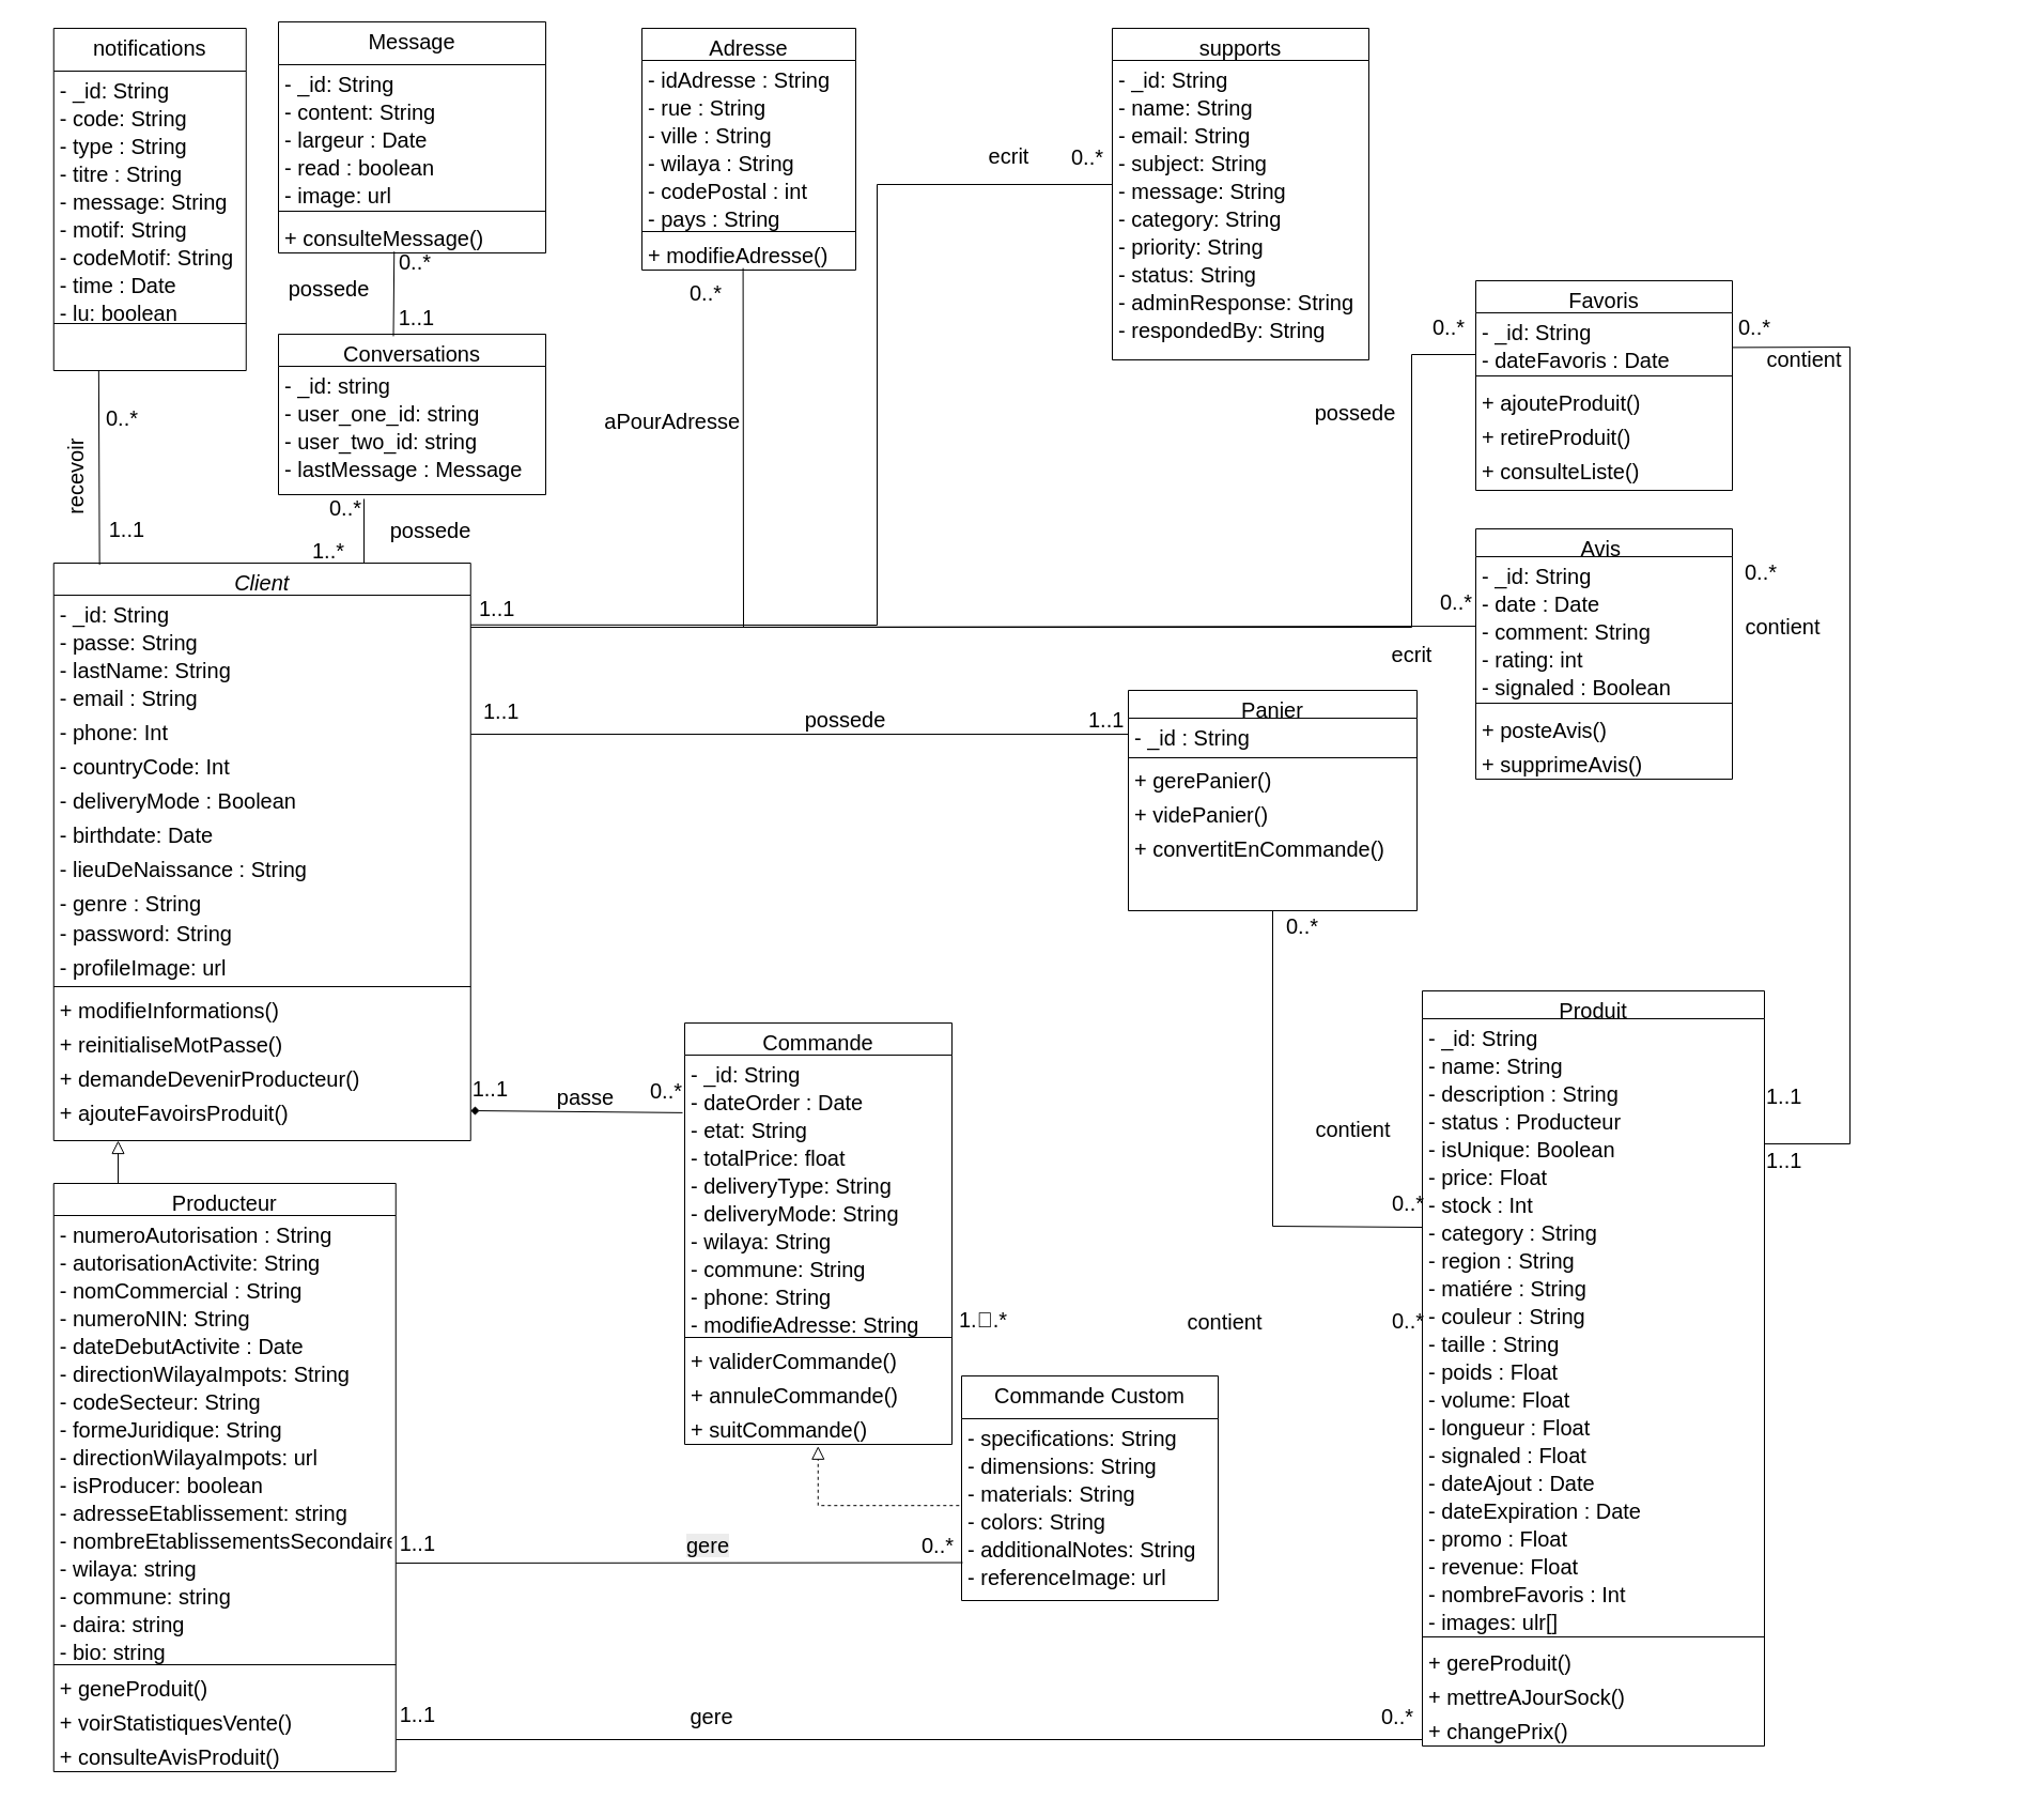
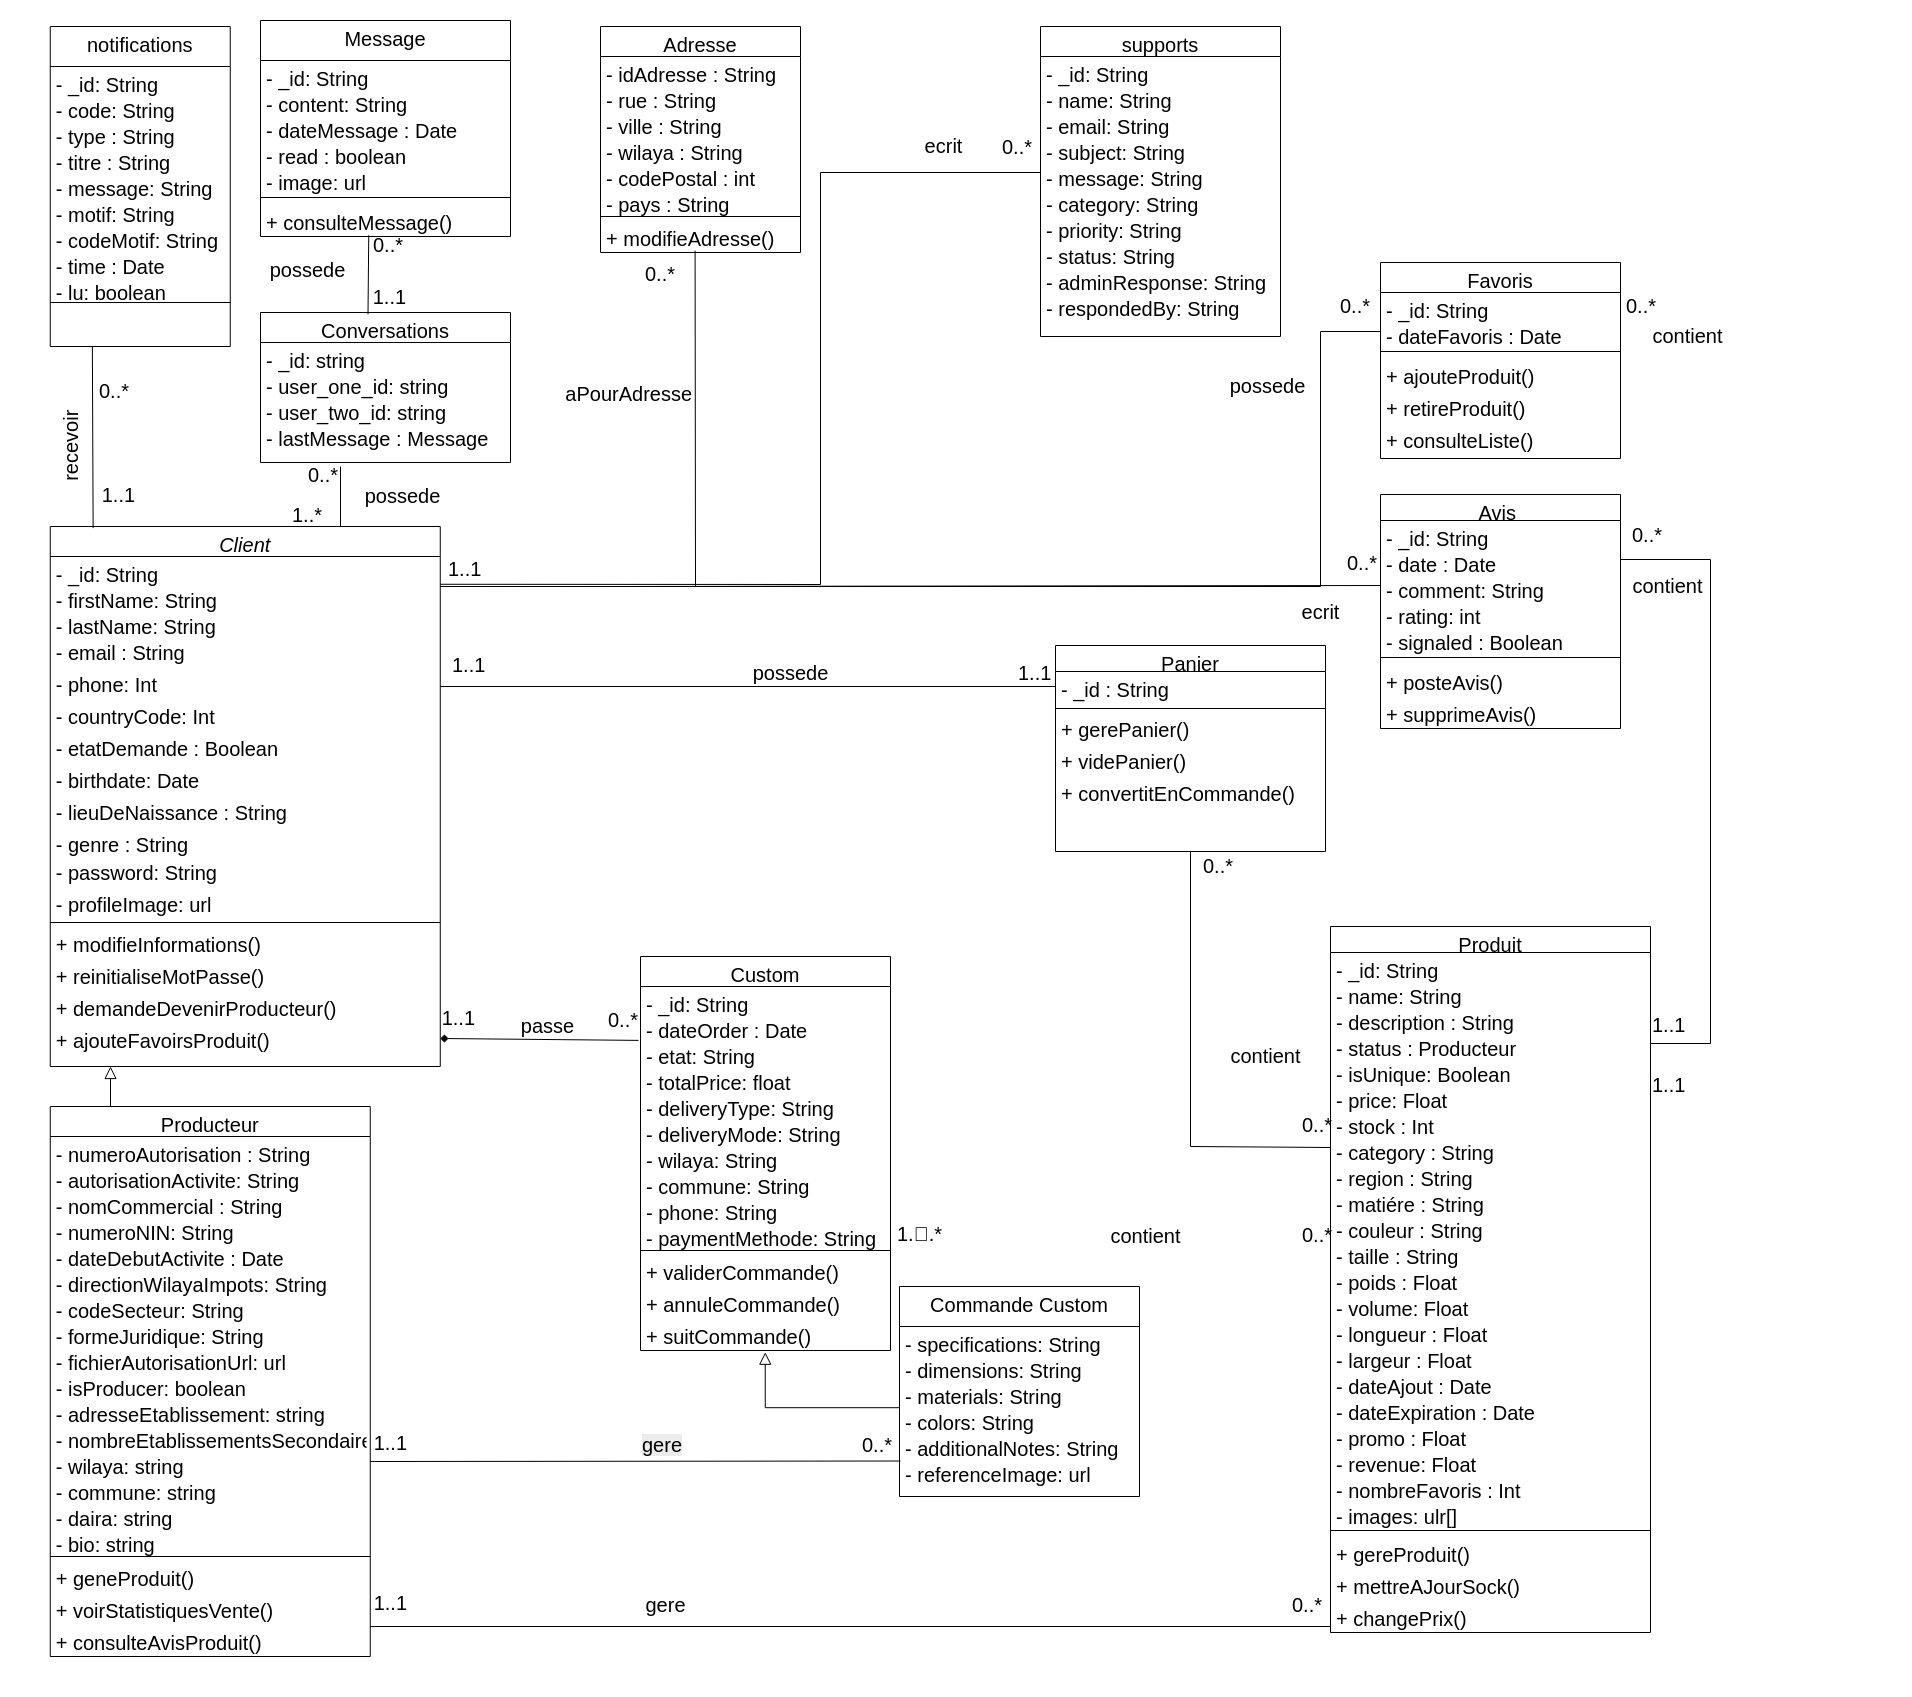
- <mxCell id="76" value="- largeur : Date " style="text;align=left;verticalAlign=top;spacingLeft=4;spacingRight=4;overflow=hidden;rotatable=0;points=[[0,0.5],[1,0.5]];portConstraint=eastwest;fontSize=20;" parent="73" vertex="1"><mxGeometry y="92" width="250" height="26" as="geometry" /></mxCell>
+ <mxCell id="76" value="- dateMessage : Date " style="text;align=left;verticalAlign=top;spacingLeft=4;spacingRight=4;overflow=hidden;rotatable=0;points=[[0,0.5],[1,0.5]];portConstraint=eastwest;fontSize=20;" parent="73" vertex="1"><mxGeometry y="92" width="250" height="26" as="geometry" /></mxCell>
- <mxCell id="4" value="- passe: String " style="text;align=left;verticalAlign=top;spacingLeft=4;spacingRight=4;overflow=hidden;rotatable=0;points=[[0,0.5],[1,0.5]];portConstraint=eastwest;fontSize=20;" parent="2" vertex="1"><mxGeometry y="56" width="390" height="26" as="geometry" /></mxCell>
+ <mxCell id="4" value="- firstName: String " style="text;align=left;verticalAlign=top;spacingLeft=4;spacingRight=4;overflow=hidden;rotatable=0;points=[[0,0.5],[1,0.5]];portConstraint=eastwest;fontSize=20;" parent="2" vertex="1"><mxGeometry y="56" width="390" height="26" as="geometry" /></mxCell>
- <mxCell id="166" value="" style="endArrow=none;html=1;rounded=0;exitX=1;exitY=0.5;exitDx=0;exitDy=0;entryX=1.002;entryY=0.246;entryDx=0;entryDy=0;entryPerimeter=0;fontSize=20;" parent="1" source="97" target="152" edge="1"><mxGeometry width="50" height="50" relative="1" as="geometry"><mxPoint x="1560" y="1036" as="sourcePoint" /><mxPoint x="860" y="276" as="targetPoint" /><Array as="points"><mxPoint x="1730" y="1069" /><mxPoint x="1730" y="324" /></Array></mxGeometry></mxCell>
- <mxCell id="9" value="- deliveryMode : Boolean  " style="text;align=left;verticalAlign=top;spacingLeft=4;spacingRight=4;overflow=hidden;rotatable=0;points=[[0,0.5],[1,0.5]];portConstraint=eastwest;rounded=0;shadow=0;html=0;fontSize=20;" parent="2" vertex="1"><mxGeometry y="204" width="390" height="32" as="geometry" /></mxCell>
+ <mxCell id="9" value="- etatDemande : Boolean  " style="text;align=left;verticalAlign=top;spacingLeft=4;spacingRight=4;overflow=hidden;rotatable=0;points=[[0,0.5],[1,0.5]];portConstraint=eastwest;rounded=0;shadow=0;html=0;fontSize=20;" parent="2" vertex="1"><mxGeometry y="204" width="390" height="32" as="geometry" /></mxCell>
+ <mxCell id="164" value="" style="endArrow=none;html=1;rounded=0;exitX=1;exitY=0.5;exitDx=0;exitDy=0;entryX=1;entryY=0.5;entryDx=0;entryDy=0;fontSize=20;" parent="1" source="96" target="143" edge="1"><mxGeometry width="50" height="50" relative="1" as="geometry"><mxPoint x="1179" y="466" as="sourcePoint" /><mxPoint x="1690" y="556" as="targetPoint" /><Array as="points"><mxPoint x="1710" y="1043" /><mxPoint x="1710" y="559" /></Array></mxGeometry></mxCell>
- <mxCell id="21" value="Commande" style="swimlane;fontStyle=0;align=center;verticalAlign=top;childLayout=stackLayout;horizontal=1;startSize=30;horizontalStack=0;resizeParent=1;resizeLast=0;collapsible=1;marginBottom=0;rounded=0;shadow=0;strokeWidth=1;fontSize=20;" parent="1" vertex="1"><mxGeometry x="640" y="956" width="250" height="394" as="geometry"><mxRectangle x="656.85" y="120" width="160" height="26" as="alternateBounds" /></mxGeometry></mxCell>
+ <mxCell id="21" value="Custom" style="swimlane;fontStyle=0;align=center;verticalAlign=top;childLayout=stackLayout;horizontal=1;startSize=30;horizontalStack=0;resizeParent=1;resizeLast=0;collapsible=1;marginBottom=0;rounded=0;shadow=0;strokeWidth=1;fontSize=20;" parent="1" vertex="1"><mxGeometry x="640" y="956" width="250" height="394" as="geometry"><mxRectangle x="656.85" y="120" width="160" height="26" as="alternateBounds" /></mxGeometry></mxCell>
- <mxCell id="31" value="- modifieAdresse: String" style="text;align=left;verticalAlign=top;spacingLeft=4;spacingRight=4;overflow=hidden;rotatable=0;points=[[0,0.5],[1,0.5]];portConstraint=eastwest;rounded=0;shadow=0;html=0;fontSize=20;" parent="21" vertex="1"><mxGeometry y="264" width="250" height="26" as="geometry" /></mxCell>
+ <mxCell id="31" value="- paymentMethode: String" style="text;align=left;verticalAlign=top;spacingLeft=4;spacingRight=4;overflow=hidden;rotatable=0;points=[[0,0.5],[1,0.5]];portConstraint=eastwest;rounded=0;shadow=0;html=0;fontSize=20;" parent="21" vertex="1"><mxGeometry y="264" width="250" height="26" as="geometry" /></mxCell>
- <mxCell id="108" value="- signaled : Float" style="text;align=left;verticalAlign=top;spacingLeft=4;spacingRight=4;overflow=hidden;rotatable=0;points=[[0,0.5],[1,0.5]];portConstraint=eastwest;fontSize=20;" parent="92" vertex="1"><mxGeometry y="416" width="320" height="26" as="geometry" /></mxCell>
+ <mxCell id="108" value="- largeur : Float" style="text;align=left;verticalAlign=top;spacingLeft=4;spacingRight=4;overflow=hidden;rotatable=0;points=[[0,0.5],[1,0.5]];portConstraint=eastwest;fontSize=20;" parent="92" vertex="1"><mxGeometry y="416" width="320" height="26" as="geometry" /></mxCell>
- <mxCell id="51" value="- directionWilayaImpots: url" style="text;align=left;verticalAlign=top;spacingLeft=4;spacingRight=4;overflow=hidden;rotatable=0;points=[[0,0.5],[1,0.5]];portConstraint=eastwest;rounded=0;shadow=0;html=0;fontSize=20;" parent="42" vertex="1"><mxGeometry y="238" width="320" height="26" as="geometry" /></mxCell>
+ <mxCell id="51" value="- fichierAutorisationUrl: url" style="text;align=left;verticalAlign=top;spacingLeft=4;spacingRight=4;overflow=hidden;rotatable=0;points=[[0,0.5],[1,0.5]];portConstraint=eastwest;rounded=0;shadow=0;html=0;fontSize=20;" parent="42" vertex="1"><mxGeometry y="238" width="320" height="26" as="geometry" /></mxCell>
- <mxCell id="193" value="" style="endArrow=block;endSize=10;endFill=0;shadow=0;strokeWidth=1;rounded=0;curved=0;edgeStyle=elbowEdgeStyle;elbow=vertical;entryX=0.499;entryY=1.054;entryDx=0;entryDy=0;entryPerimeter=0;exitX=0;exitY=0.5;exitDx=0;exitDy=0;fontSize=20;dashed=1;" parent="1" source="190" target="35" edge="1"><mxGeometry width="160" relative="1" as="geometry"><mxPoint x="974.4" y="1517.2" as="sourcePoint" /><mxPoint x="760" y="1376.004" as="targetPoint" /><Array as="points"><mxPoint x="884.4" y="1407.2" /></Array></mxGeometry></mxCell>
+ <mxCell id="193" value="" style="endArrow=block;endSize=10;endFill=0;shadow=0;strokeWidth=1;rounded=0;curved=0;edgeStyle=elbowEdgeStyle;elbow=vertical;entryX=0.499;entryY=1.054;entryDx=0;entryDy=0;entryPerimeter=0;exitX=0;exitY=0.5;exitDx=0;exitDy=0;fontSize=20;" parent="1" source="190" target="35" edge="1"><mxGeometry width="160" relative="1" as="geometry"><mxPoint x="974.4" y="1517.2" as="sourcePoint" /><mxPoint x="760" y="1376.004" as="targetPoint" /><Array as="points"><mxPoint x="884.4" y="1407.2" /></Array></mxGeometry></mxCell>
